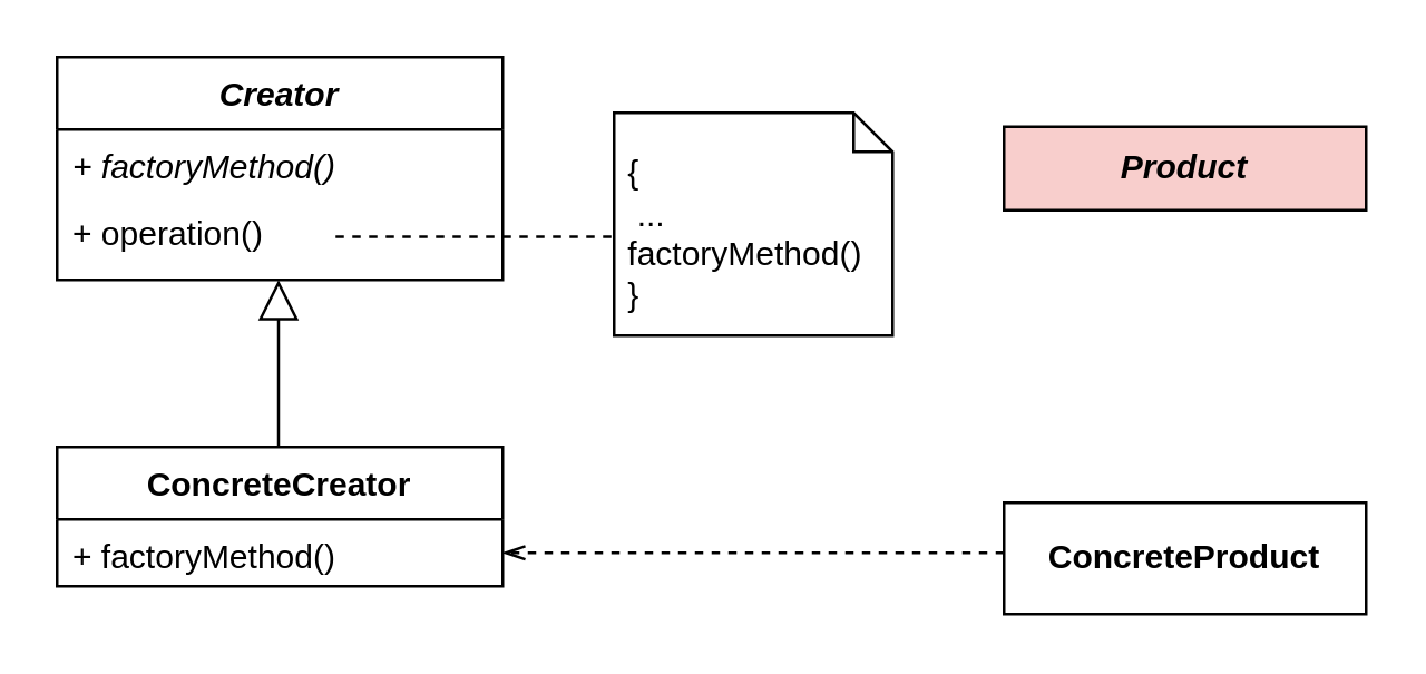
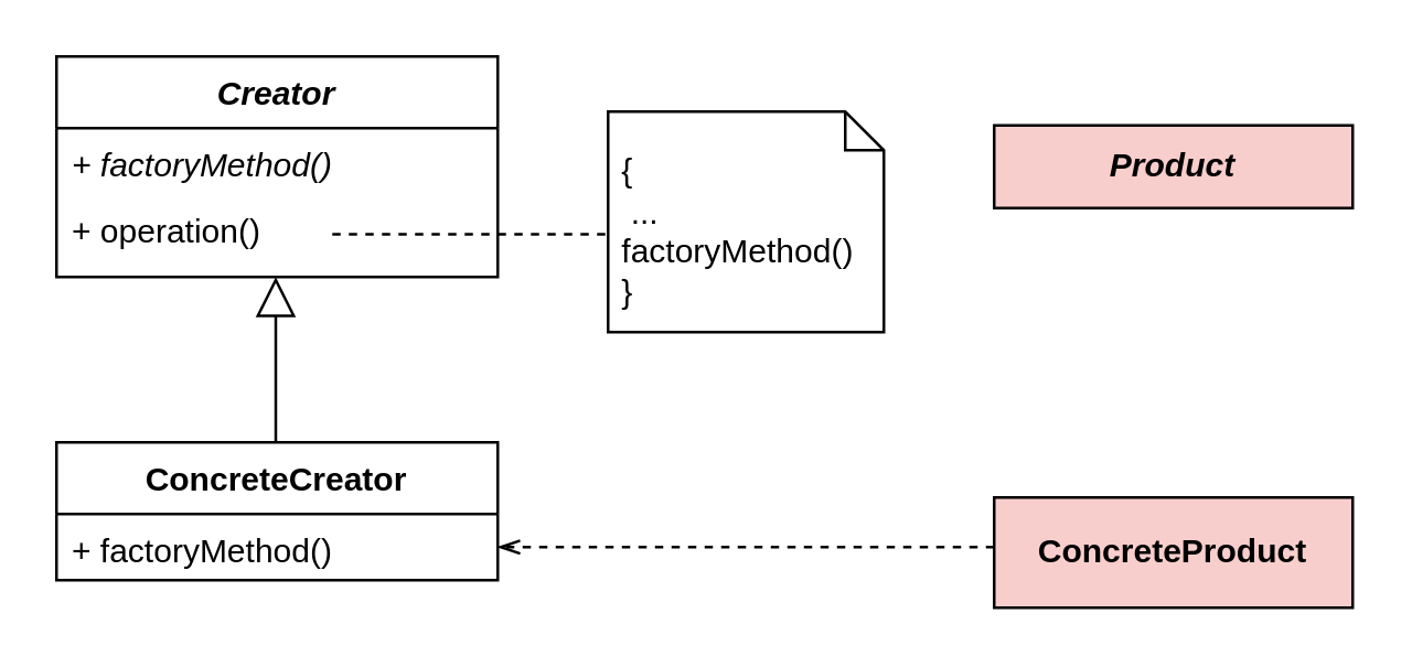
- <mxCell id="8" value="&lt;b&gt;ConcreteProduct&lt;/b&gt;" style="rounded=0;whiteSpace=wrap;html=1;" parent="1" vertex="1"><mxGeometry x="360" y="180" width="130" height="40" as="geometry" /></mxCell>
+ <mxCell id="8" value="&lt;b&gt;ConcreteProduct&lt;/b&gt;" style="rounded=0;whiteSpace=wrap;html=1;fillColor=#f8cecc;" parent="1" vertex="1"><mxGeometry x="360" y="180" width="130" height="40" as="geometry" /></mxCell>
